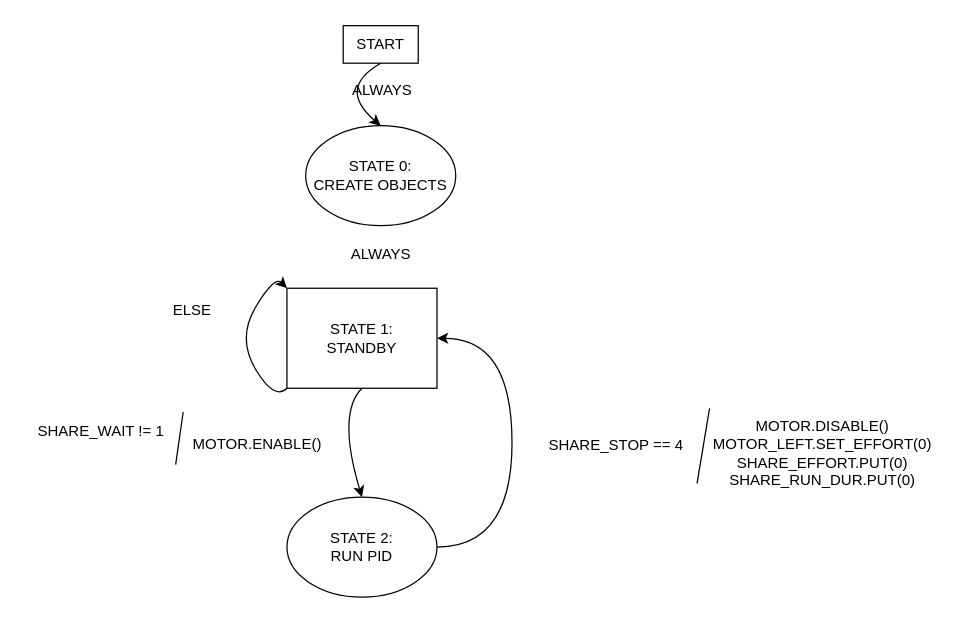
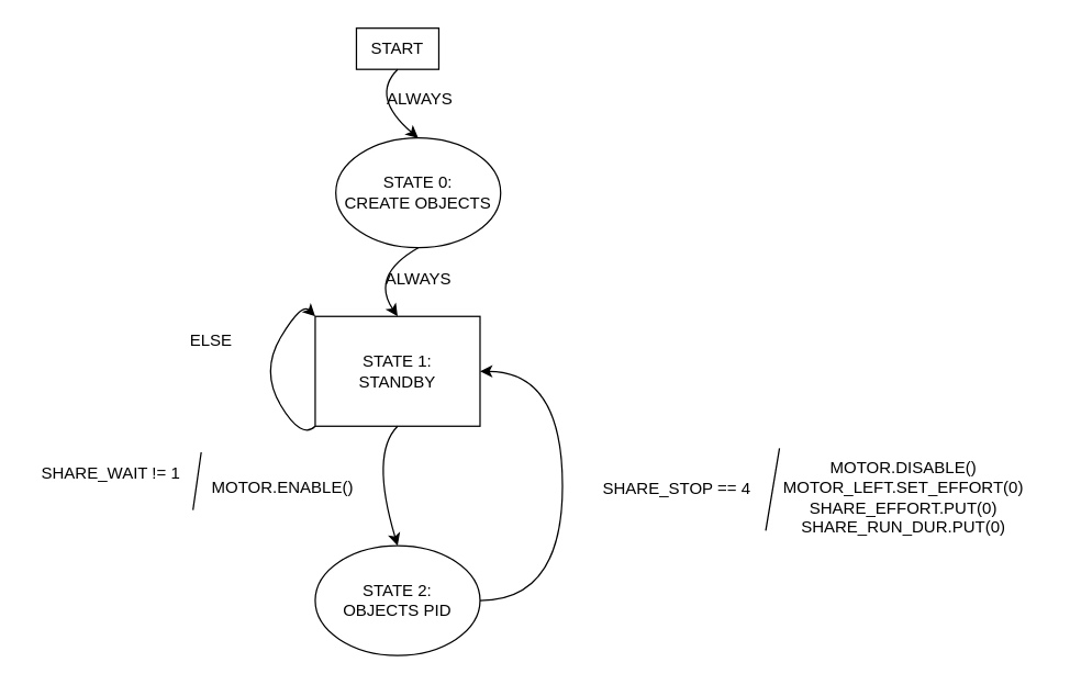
- <mxCell id="3" value="START" style="rounded=0;whiteSpace=wrap;html=1;" parent="1" vertex="1"><mxGeometry x="274" y="20" width="60" height="30" as="geometry" /></mxCell>
+ <mxCell id="3" value="START" style="rounded=0;whiteSpace=wrap;html=1;" parent="1" vertex="1"><mxGeometry x="259" y="20" width="60" height="30" as="geometry" /></mxCell>
+ <mxCell id="10" value="" style="curved=1;endArrow=classic;html=1;rounded=0;entryX=0.5;entryY=0;entryDx=0;entryDy=0;exitX=0.5;exitY=1;exitDx=0;exitDy=0;" parent="1" source="2" target="4" edge="1"><mxGeometry width="50" height="50" relative="1" as="geometry"><mxPoint x="269" y="168" as="sourcePoint" /><mxPoint x="269" y="218" as="targetPoint" /><Array as="points"><mxPoint x="269" y="200" /></Array></mxGeometry></mxCell>
- <mxCell id="6" value="STATE 2: &lt;br&gt;RUN PID" style="ellipse;whiteSpace=wrap;html=1;" parent="1" vertex="1"><mxGeometry x="229" y="397" width="120" height="80" as="geometry" /></mxCell>
+ <mxCell id="6" value="STATE 2: &lt;br&gt;OBJECTS PID" style="ellipse;whiteSpace=wrap;html=1;" parent="1" vertex="1"><mxGeometry x="229" y="397" width="120" height="80" as="geometry" /></mxCell>
